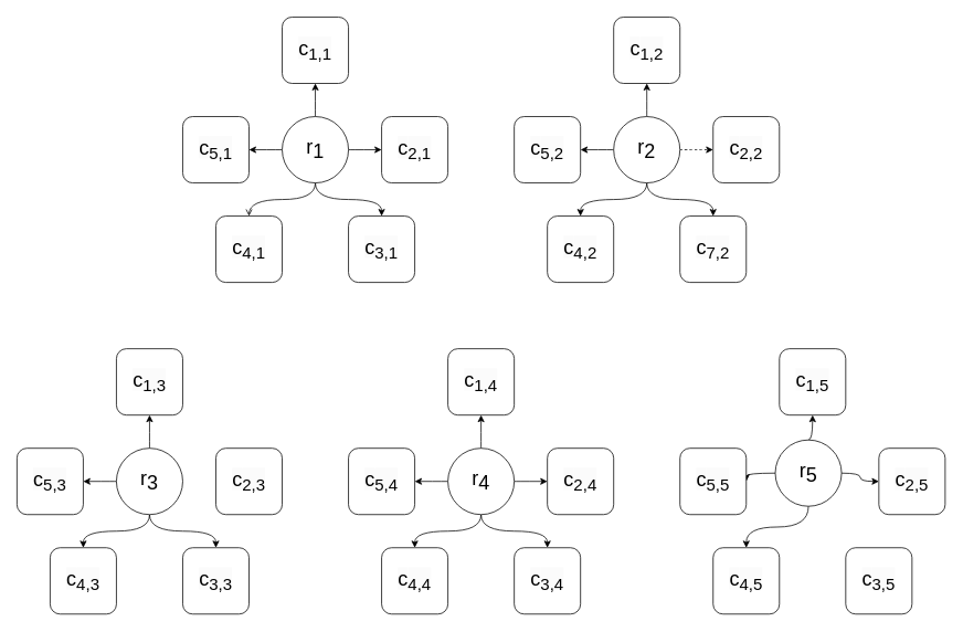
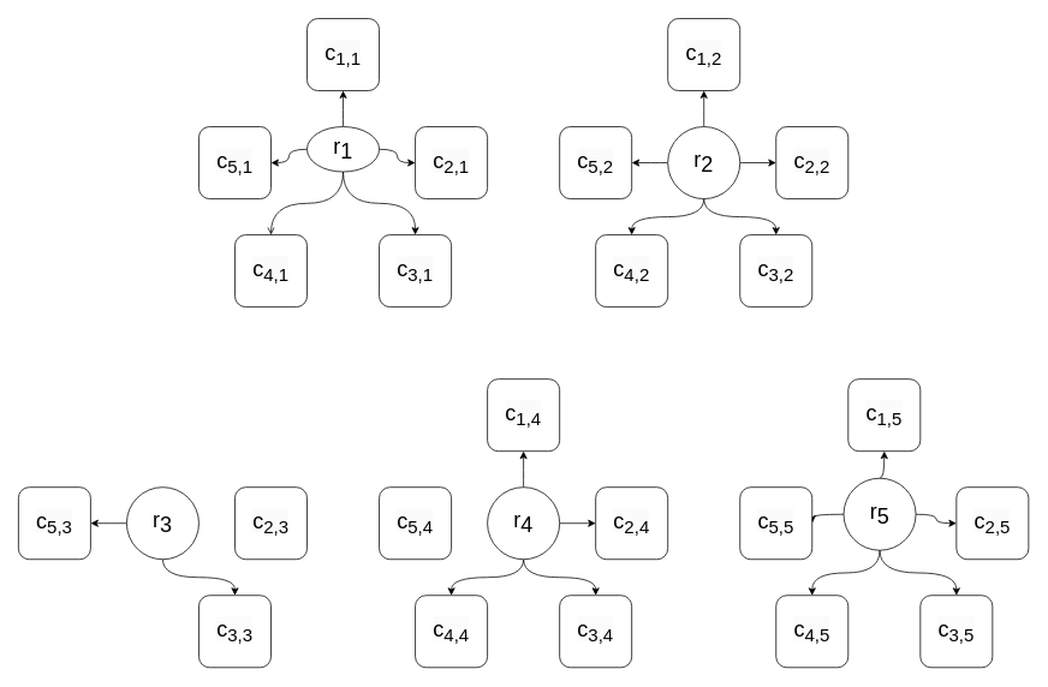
- <mxCell id="7" value="r&lt;span style=&quot;font-size: 24px;&quot;&gt;&lt;sub style=&quot;font-size: 24px;&quot;&gt;1&lt;/sub&gt;&lt;/span&gt;" style="ellipse;whiteSpace=wrap;html=1;aspect=fixed;fontSize=24;" parent="1" vertex="1"><mxGeometry x="340" y="140" width="80" height="80" as="geometry" /></mxCell>
+ <mxCell id="7" value="r&lt;span style=&quot;font-size: 24px;&quot;&gt;&lt;sub style=&quot;font-size: 24px;&quot;&gt;1&lt;/sub&gt;&lt;/span&gt;" style="ellipse;whiteSpace=wrap;html=1;aspect=fixed;fontSize=24;" parent="1" vertex="1"><mxGeometry x="340" y="140" width="80" height="50" as="geometry" /></mxCell>
- <mxCell id="25" style="edgeStyle=orthogonalEdgeStyle;curved=1;rounded=0;orthogonalLoop=1;jettySize=auto;html=1;exitX=1;exitY=0.5;exitDx=0;exitDy=0;entryX=0;entryY=0.5;entryDx=0;entryDy=0;dashed=1;" parent="1" source="29" target="32" edge="1"><mxGeometry relative="1" as="geometry" /></mxCell>
+ <mxCell id="25" style="edgeStyle=orthogonalEdgeStyle;curved=1;rounded=0;orthogonalLoop=1;jettySize=auto;html=1;exitX=1;exitY=0.5;exitDx=0;exitDy=0;entryX=0;entryY=0.5;entryDx=0;entryDy=0;" parent="1" source="29" target="32" edge="1"><mxGeometry relative="1" as="geometry" /></mxCell>
- <mxCell id="34" value="&lt;span style=&quot;color: rgb(0, 0, 0); font-family: Helvetica; font-size: 24px; font-style: normal; font-variant-ligatures: normal; font-variant-caps: normal; font-weight: 400; letter-spacing: normal; orphans: 2; text-align: center; text-indent: 0px; text-transform: none; widows: 2; word-spacing: 0px; -webkit-text-stroke-width: 0px; white-space: normal; background-color: rgb(251, 251, 251); text-decoration-thickness: initial; text-decoration-style: initial; text-decoration-color: initial; display: inline !important; float: none;&quot;&gt;c&lt;/span&gt;&lt;span style=&quot;forced-color-adjust: none; color: rgb(0, 0, 0); font-family: Helvetica; font-size: 24px; font-style: normal; font-variant-ligatures: normal; font-variant-caps: normal; font-weight: 400; letter-spacing: normal; orphans: 2; text-align: center; text-indent: 0px; text-transform: none; widows: 2; word-spacing: 0px; -webkit-text-stroke-width: 0px; white-space: normal; background-color: rgb(251, 251, 251); text-decoration-thickness: initial; text-decoration-style: initial; text-decoration-color: initial;&quot;&gt;&lt;span style=&quot;forced-color-adjust: none; font-size: 24px;&quot;&gt;&lt;sub&gt;7,2&lt;/sub&gt;&lt;/span&gt;&lt;/span&gt;" style="rounded=1;whiteSpace=wrap;html=1;" parent="1" vertex="1"><mxGeometry x="820" y="260" width="80" height="80" as="geometry" /></mxCell>
+ <mxCell id="34" value="&lt;span style=&quot;color: rgb(0, 0, 0); font-family: Helvetica; font-size: 24px; font-style: normal; font-variant-ligatures: normal; font-variant-caps: normal; font-weight: 400; letter-spacing: normal; orphans: 2; text-align: center; text-indent: 0px; text-transform: none; widows: 2; word-spacing: 0px; -webkit-text-stroke-width: 0px; white-space: normal; background-color: rgb(251, 251, 251); text-decoration-thickness: initial; text-decoration-style: initial; text-decoration-color: initial; display: inline !important; float: none;&quot;&gt;c&lt;/span&gt;&lt;span style=&quot;forced-color-adjust: none; color: rgb(0, 0, 0); font-family: Helvetica; font-size: 24px; font-style: normal; font-variant-ligatures: normal; font-variant-caps: normal; font-weight: 400; letter-spacing: normal; orphans: 2; text-align: center; text-indent: 0px; text-transform: none; widows: 2; word-spacing: 0px; -webkit-text-stroke-width: 0px; white-space: normal; background-color: rgb(251, 251, 251); text-decoration-thickness: initial; text-decoration-style: initial; text-decoration-color: initial;&quot;&gt;&lt;span style=&quot;forced-color-adjust: none; font-size: 24px;&quot;&gt;&lt;sub&gt;3,2&lt;/sub&gt;&lt;/span&gt;&lt;/span&gt;" style="rounded=1;whiteSpace=wrap;html=1;" parent="1" vertex="1"><mxGeometry x="820" y="260" width="80" height="80" as="geometry" /></mxCell>
- <mxCell id="40" value="&lt;span style=&quot;color: rgb(0, 0, 0); font-family: Helvetica; font-size: 24px; font-style: normal; font-variant-ligatures: normal; font-variant-caps: normal; font-weight: 400; letter-spacing: normal; orphans: 2; text-align: center; text-indent: 0px; text-transform: none; widows: 2; word-spacing: 0px; -webkit-text-stroke-width: 0px; white-space: normal; background-color: rgb(251, 251, 251); text-decoration-thickness: initial; text-decoration-style: initial; text-decoration-color: initial; display: inline !important; float: none;&quot;&gt;c&lt;/span&gt;&lt;span style=&quot;forced-color-adjust: none; color: rgb(0, 0, 0); font-family: Helvetica; font-size: 24px; font-style: normal; font-variant-ligatures: normal; font-variant-caps: normal; font-weight: 400; letter-spacing: normal; orphans: 2; text-align: center; text-indent: 0px; text-transform: none; widows: 2; word-spacing: 0px; -webkit-text-stroke-width: 0px; white-space: normal; background-color: rgb(251, 251, 251); text-decoration-thickness: initial; text-decoration-style: initial; text-decoration-color: initial;&quot;&gt;&lt;span style=&quot;forced-color-adjust: none; font-size: 24px;&quot;&gt;&lt;sub&gt;1,3&lt;/sub&gt;&lt;/span&gt;&lt;/span&gt;" style="rounded=1;whiteSpace=wrap;html=1;" parent="1" vertex="1"><mxGeometry x="140" y="420" width="80" height="80" as="geometry" /></mxCell>
- <mxCell id="35" style="edgeStyle=orthogonalEdgeStyle;curved=1;rounded=0;orthogonalLoop=1;jettySize=auto;html=1;exitX=0.5;exitY=0;exitDx=0;exitDy=0;entryX=0.5;entryY=1;entryDx=0;entryDy=0;" parent="1" source="39" target="40" edge="1"><mxGeometry relative="1" as="geometry" /></mxCell>
- <mxCell id="47" style="edgeStyle=orthogonalEdgeStyle;curved=1;rounded=0;orthogonalLoop=1;jettySize=auto;html=1;exitX=0;exitY=0.5;exitDx=0;exitDy=0;entryX=1;entryY=0.5;entryDx=0;entryDy=0;" parent="1" source="50" target="52" edge="1"><mxGeometry relative="1" as="geometry" /></mxCell>
+ <mxCell id="17" style="edgeStyle=orthogonalEdgeStyle;curved=1;rounded=0;orthogonalLoop=1;jettySize=auto;html=1;exitX=0.5;exitY=1;exitDx=0;exitDy=0;entryX=0.5;entryY=0;entryDx=0;entryDy=0;" parent="1" source="18" target="23" edge="1"><mxGeometry relative="1" as="geometry" /></mxCell>
- <mxCell id="37" style="edgeStyle=orthogonalEdgeStyle;curved=1;rounded=0;orthogonalLoop=1;jettySize=auto;html=1;exitX=0.5;exitY=1;exitDx=0;exitDy=0;entryX=0.5;entryY=0;entryDx=0;entryDy=0;" parent="1" source="39" target="43" edge="1"><mxGeometry relative="1" as="geometry" /></mxCell>
- <mxCell id="43" value="&lt;span style=&quot;color: rgb(0, 0, 0); font-family: Helvetica; font-size: 24px; font-style: normal; font-variant-ligatures: normal; font-variant-caps: normal; font-weight: 400; letter-spacing: normal; orphans: 2; text-align: center; text-indent: 0px; text-transform: none; widows: 2; word-spacing: 0px; -webkit-text-stroke-width: 0px; white-space: normal; background-color: rgb(251, 251, 251); text-decoration-thickness: initial; text-decoration-style: initial; text-decoration-color: initial; display: inline !important; float: none;&quot;&gt;c&lt;/span&gt;&lt;span style=&quot;forced-color-adjust: none; color: rgb(0, 0, 0); font-family: Helvetica; font-size: 24px; font-style: normal; font-variant-ligatures: normal; font-variant-caps: normal; font-weight: 400; letter-spacing: normal; orphans: 2; text-align: center; text-indent: 0px; text-transform: none; widows: 2; word-spacing: 0px; -webkit-text-stroke-width: 0px; white-space: normal; background-color: rgb(251, 251, 251); text-decoration-thickness: initial; text-decoration-style: initial; text-decoration-color: initial;&quot;&gt;&lt;span style=&quot;forced-color-adjust: none; font-size: 24px;&quot;&gt;&lt;sub&gt;4,3&lt;/sub&gt;&lt;/span&gt;&lt;/span&gt;" style="rounded=1;whiteSpace=wrap;html=1;" parent="1" vertex="1"><mxGeometry x="60" y="660" width="80" height="80" as="geometry" /></mxCell>
